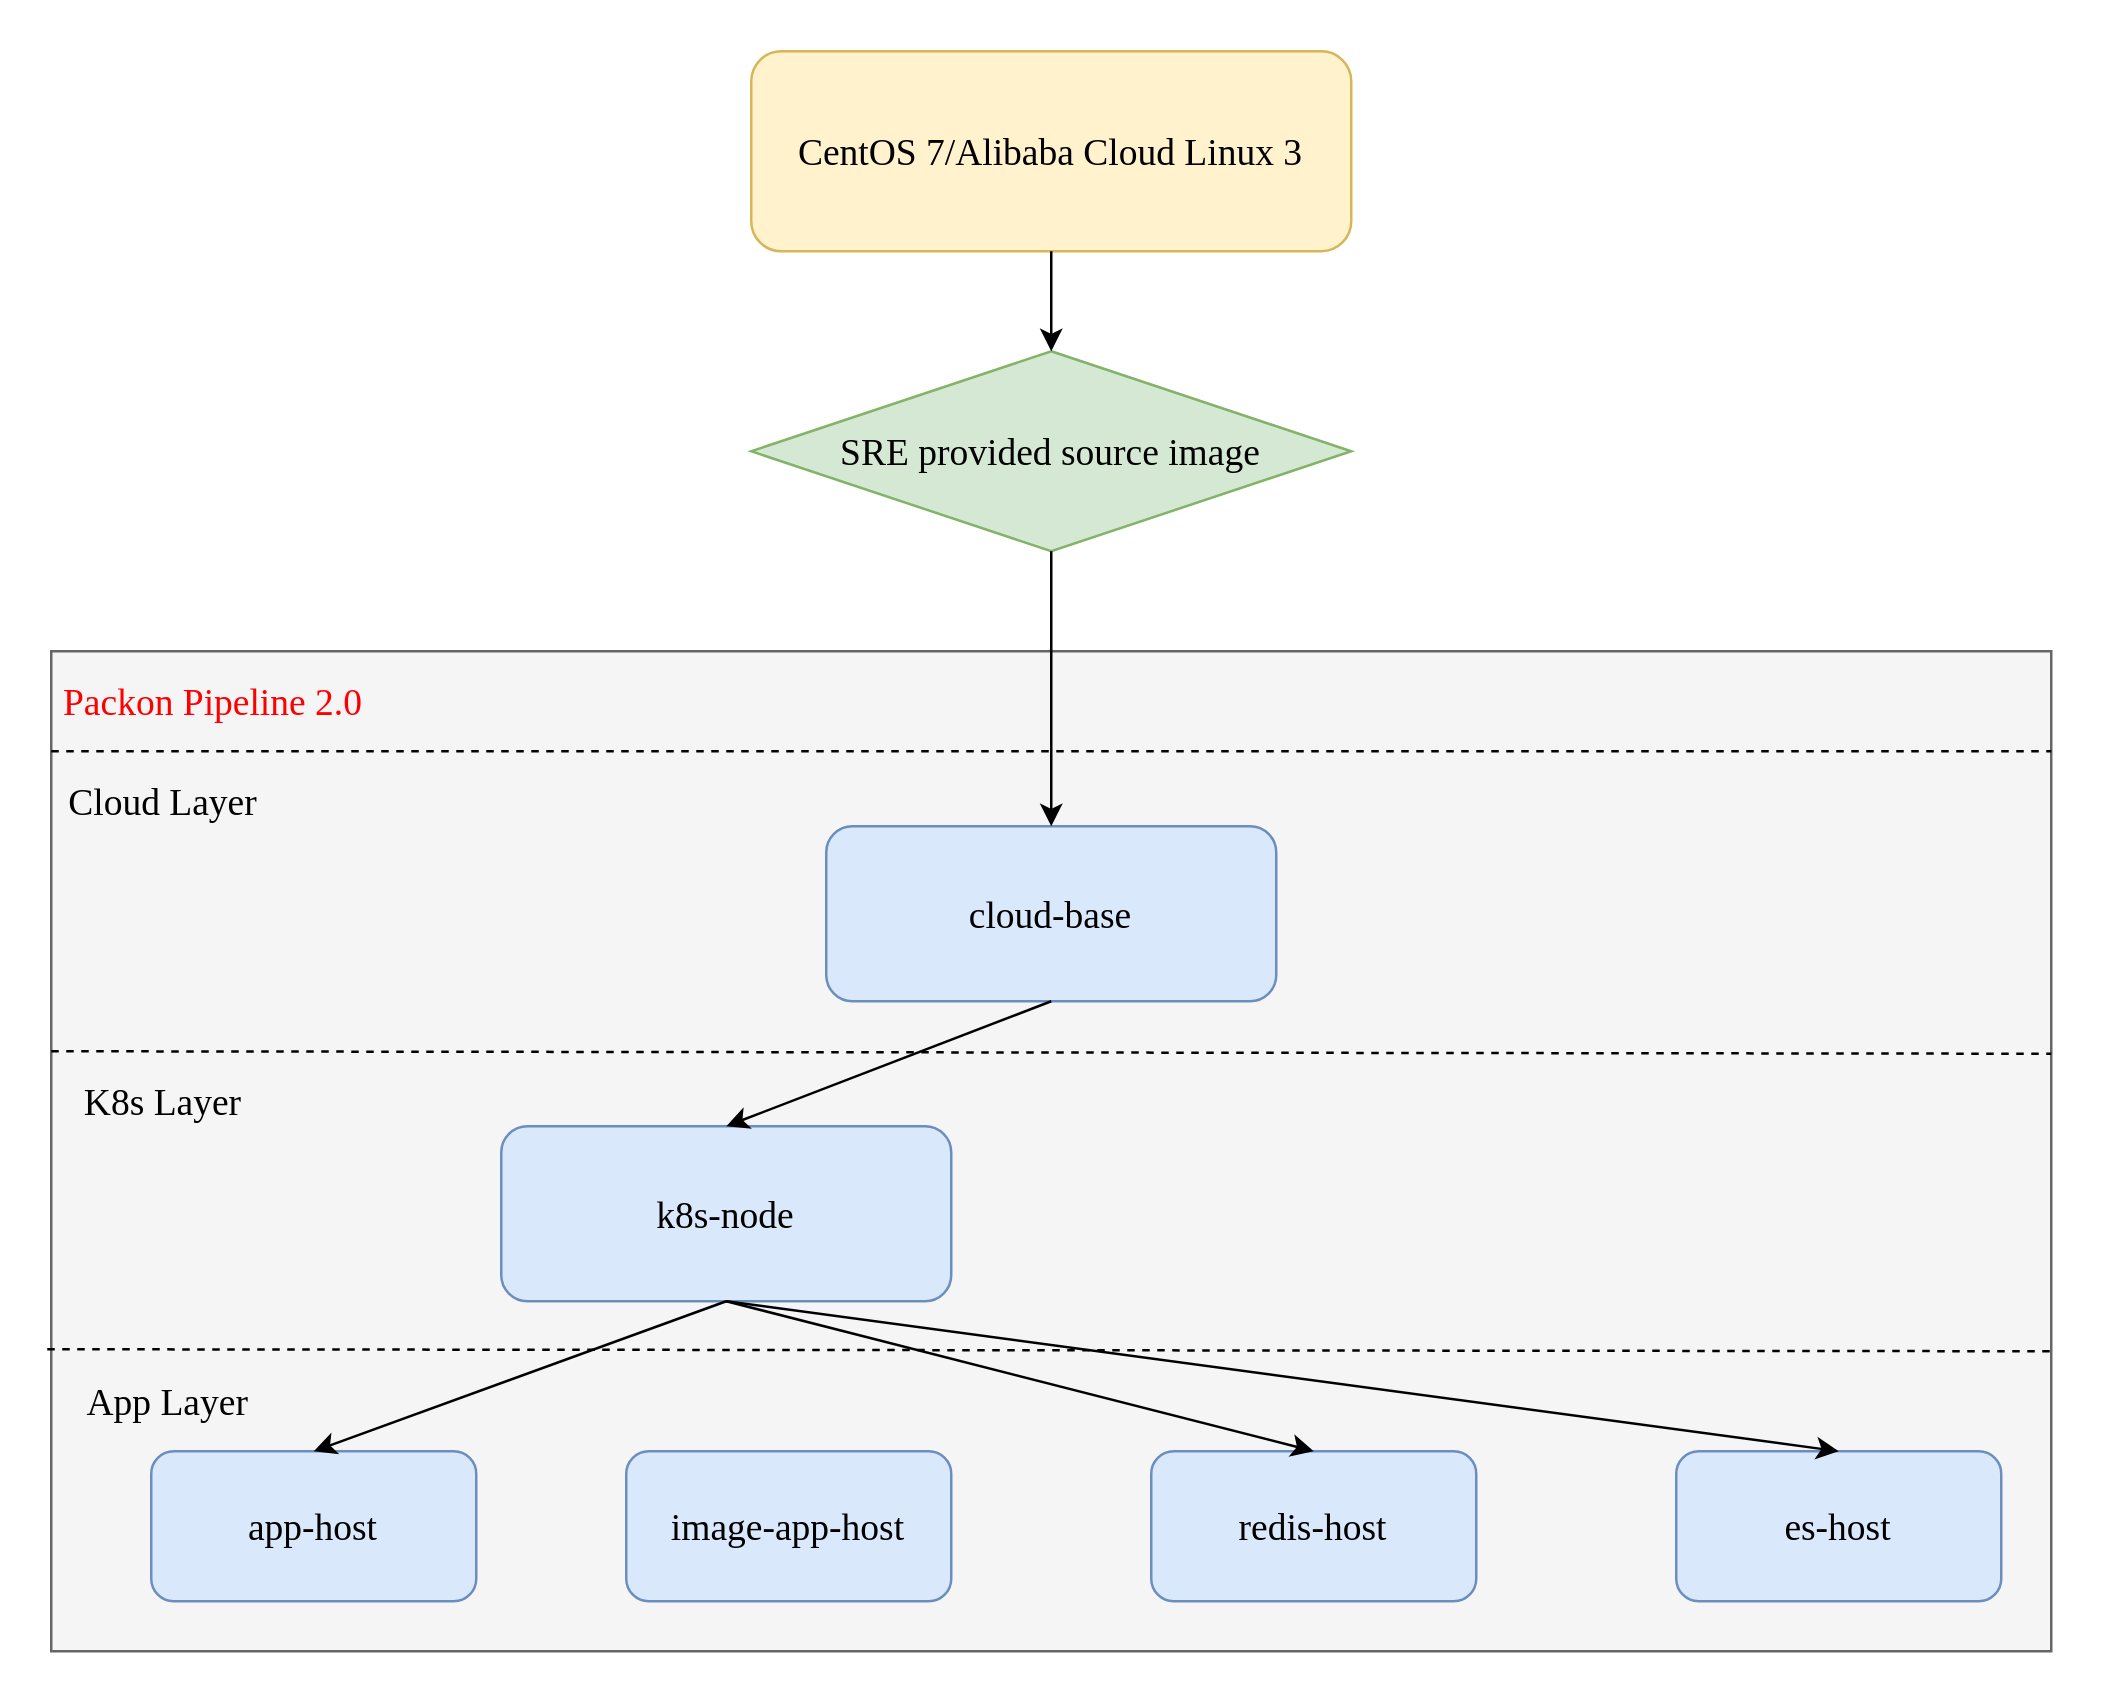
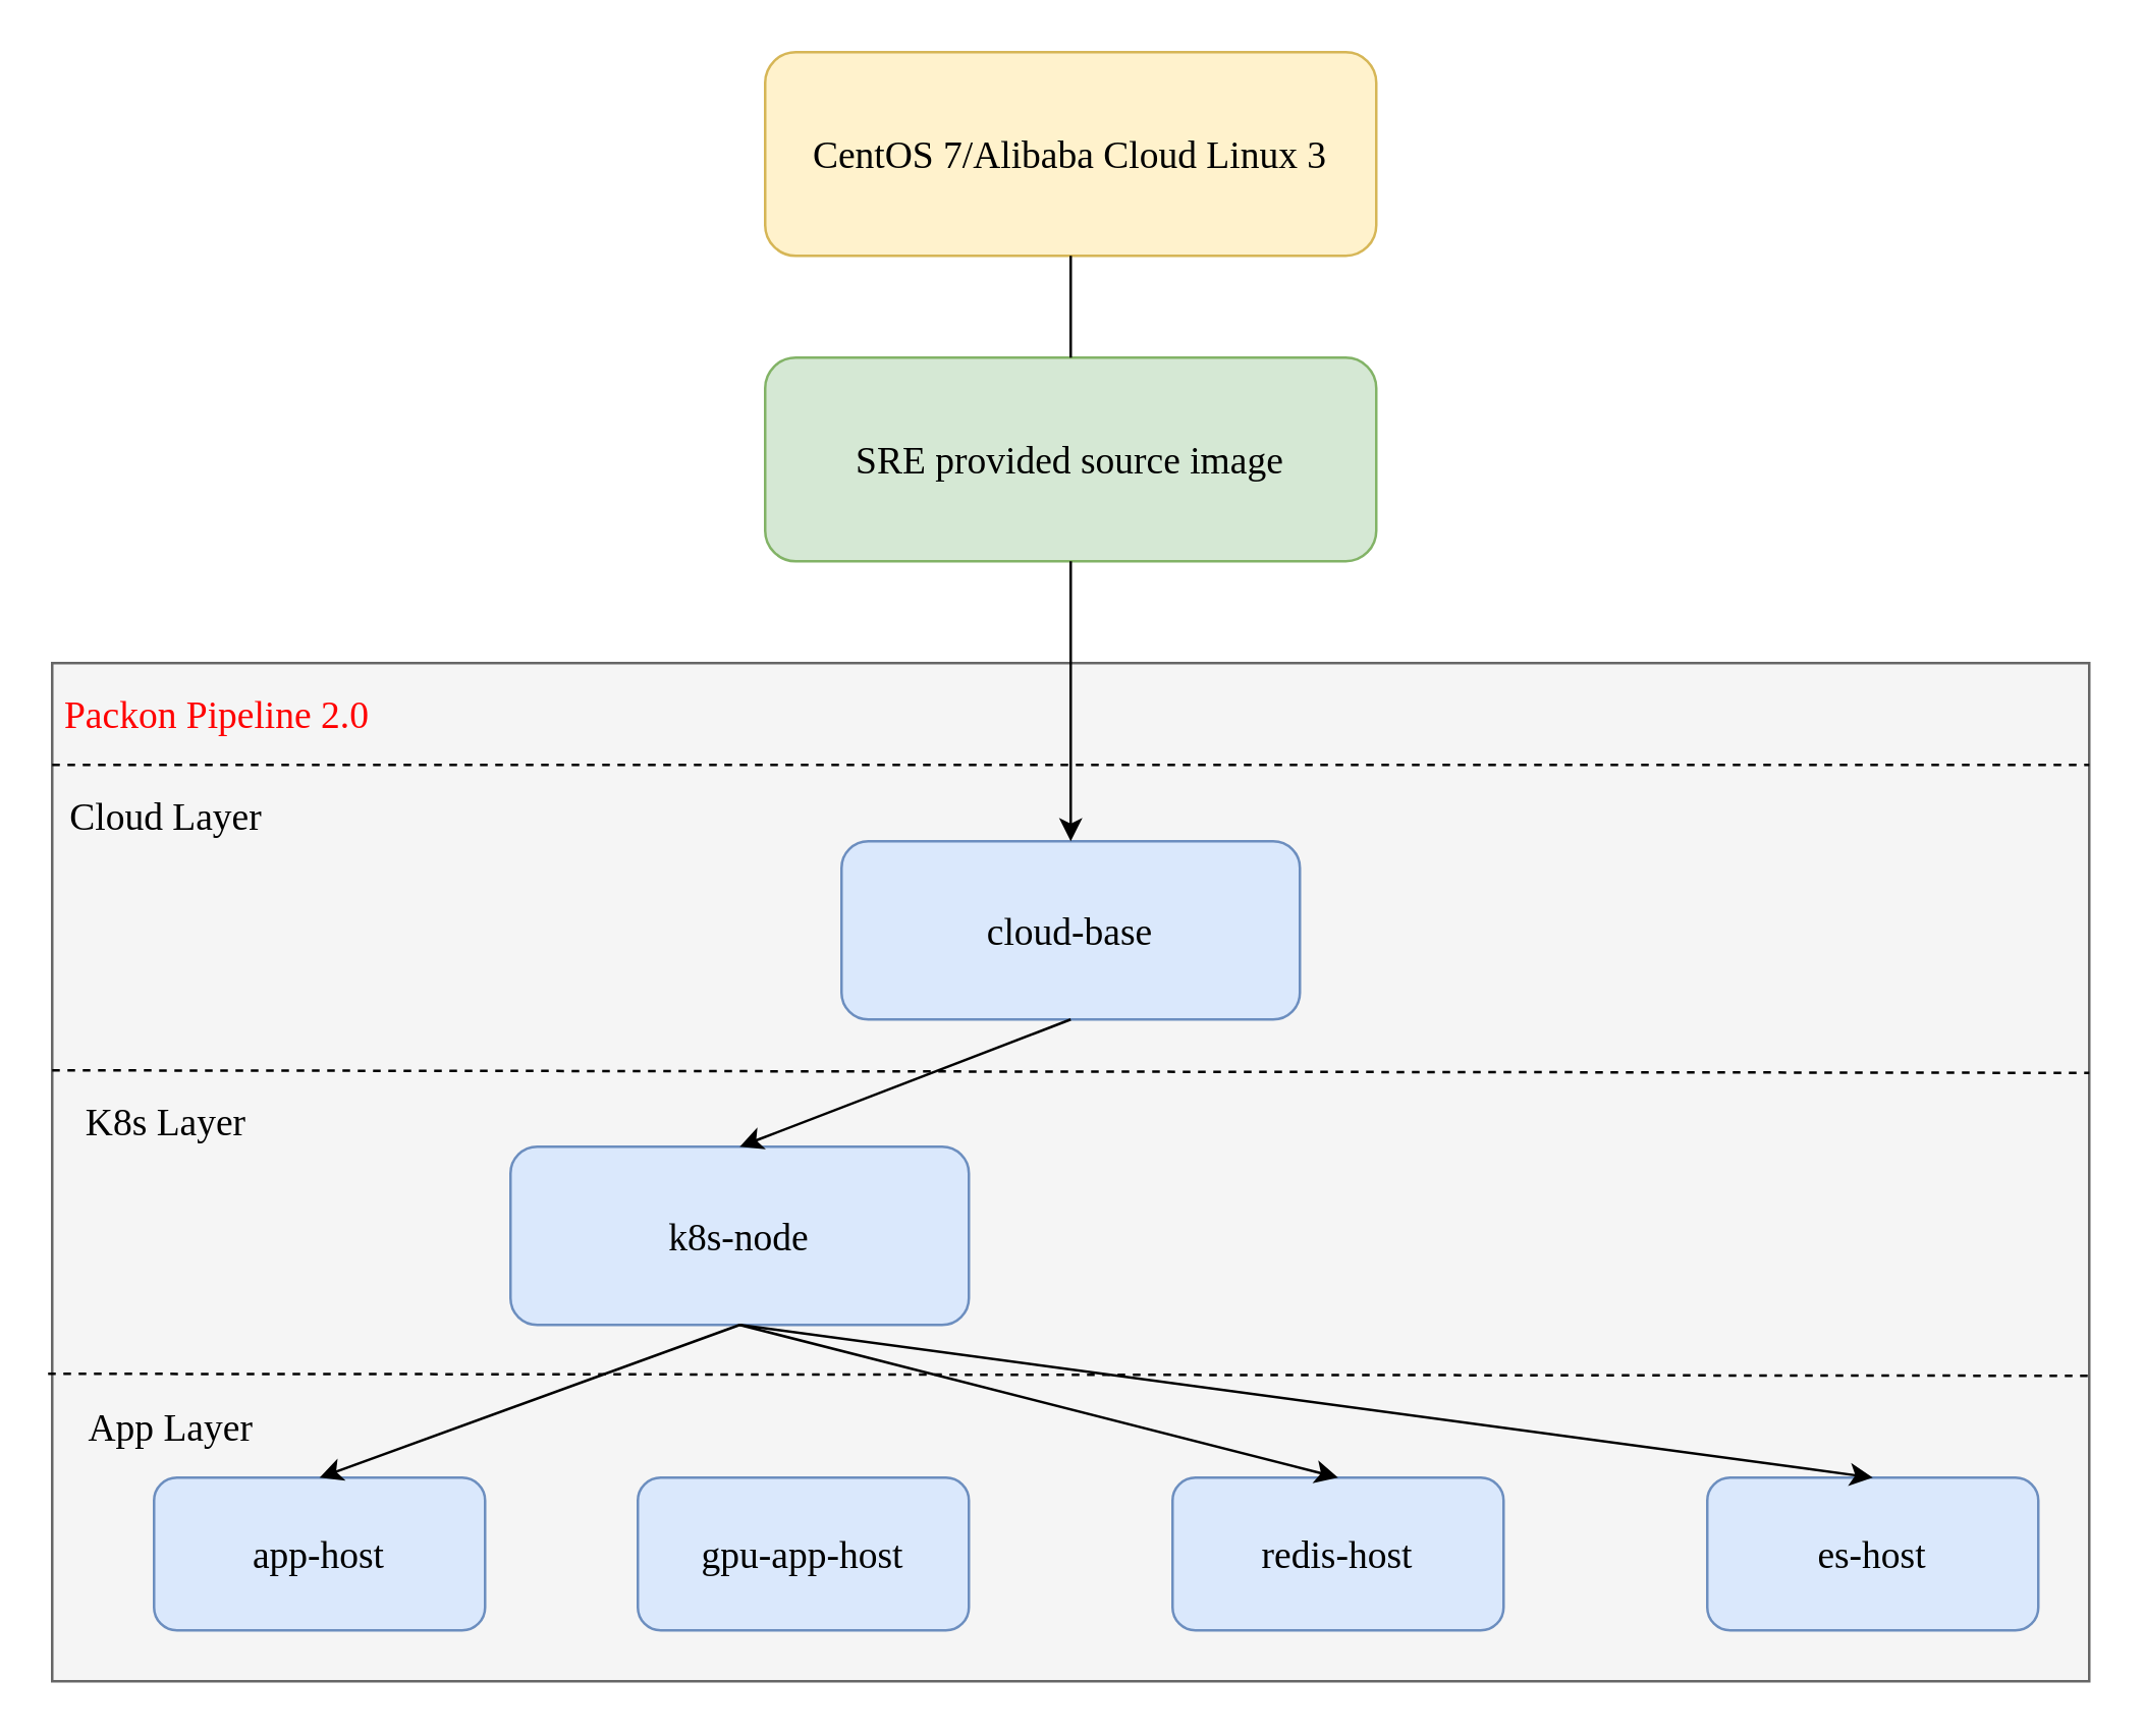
- <mxCell id="5" value="" style="endArrow=classic;html=1;rounded=0;exitX=0.5;exitY=1;exitDx=0;exitDy=0;entryX=0.5;entryY=0;entryDx=0;entryDy=0;fontFamily=Times New Roman;" edge="1" parent="1" source="2" target="3"><mxGeometry width="50" height="50" relative="1" as="geometry"><mxPoint x="420" y="380" as="sourcePoint" /><mxPoint x="470" y="330" as="targetPoint" /></mxGeometry></mxCell>
+ <mxCell id="5" value="" style="endArrow=none;html=1;rounded=0;exitX=0.5;exitY=1;exitDx=0;exitDy=0;entryX=0.5;entryY=0;entryDx=0;entryDy=0;fontFamily=Times New Roman;" edge="1" parent="1" source="2" target="3"><mxGeometry width="50" height="50" relative="1" as="geometry"><mxPoint x="420" y="380" as="sourcePoint" /><mxPoint x="470" y="330" as="targetPoint" /></mxGeometry></mxCell>
- <mxCell id="3" value="SRE provided source image" style="rhombus;whiteSpace=wrap;html=1;fillColor=#d5e8d4;strokeColor=#82b366;fontFamily=Times New Roman;fontSize=15;" vertex="1" parent="1"><mxGeometry x="300" y="140" width="240" height="80" as="geometry" /></mxCell>
+ <mxCell id="3" value="SRE provided source image" style="rounded=1;whiteSpace=wrap;html=1;fillColor=#d5e8d4;strokeColor=#82b366;fontFamily=Times New Roman;fontSize=15;" vertex="1" parent="1"><mxGeometry x="300" y="140" width="240" height="80" as="geometry" /></mxCell>
- <mxCell id="17" value="image-app-host" style="rounded=1;whiteSpace=wrap;html=1;fontFamily=Times New Roman;fontSize=15;fillColor=#dae8fc;strokeColor=#6c8ebf;" vertex="1" parent="1"><mxGeometry x="250" y="580" width="130" height="60" as="geometry" /></mxCell>
+ <mxCell id="17" value="gpu-app-host" style="rounded=1;whiteSpace=wrap;html=1;fontFamily=Times New Roman;fontSize=15;fillColor=#dae8fc;strokeColor=#6c8ebf;" vertex="1" parent="1"><mxGeometry x="250" y="580" width="130" height="60" as="geometry" /></mxCell>
